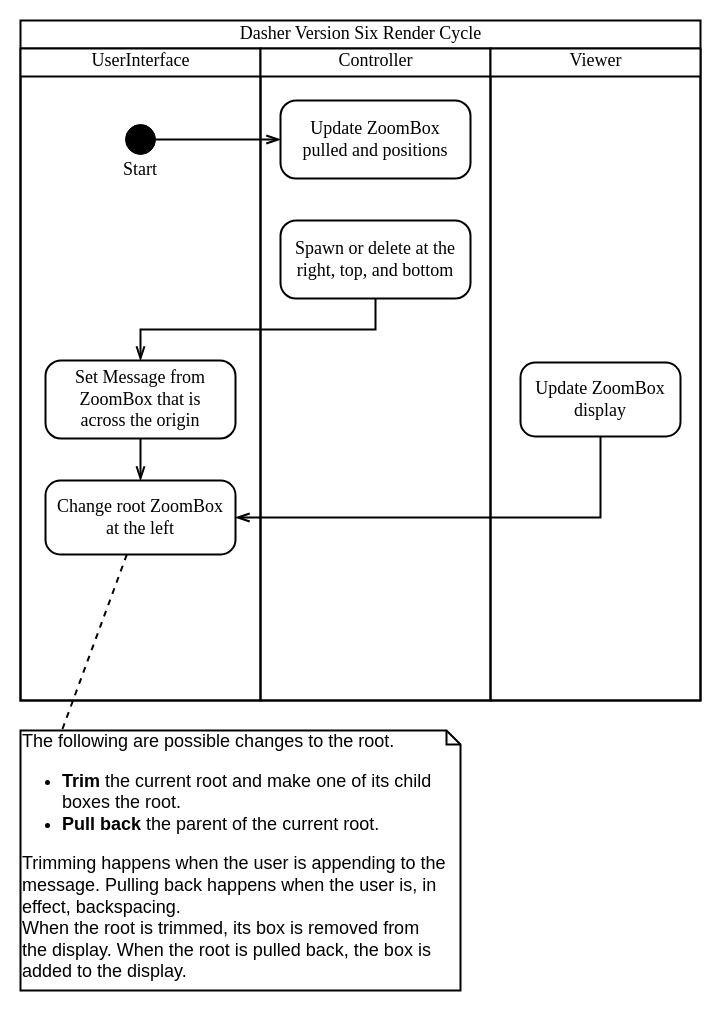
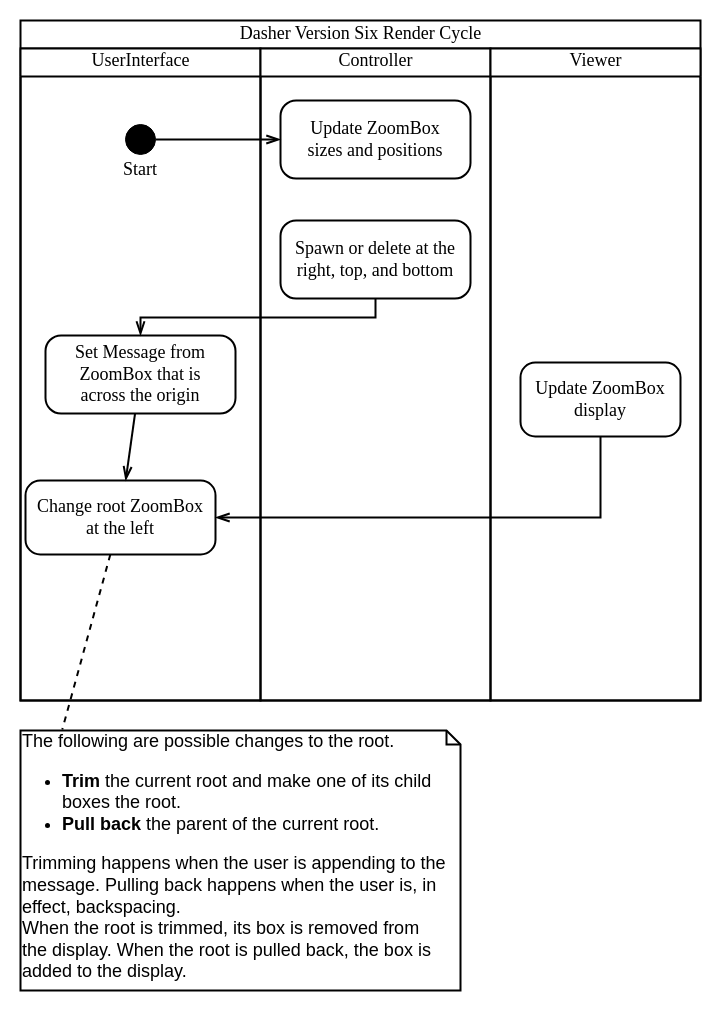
- <mxCell id="13" value="Update ZoomBox pulled and positions" style="rounded=1;shadow=0;comic=0;labelBackgroundColor=none;strokeColor=#000000;strokeWidth=2;fillColor=none;fontFamily=Verdana;fontSize=18;fontColor=#000000;align=center;arcSize=20;spacingTop=10;spacingLeft=10;spacing=2;spacingBottom=10;spacingRight=10;points=[[0.2, 0], [0.4, 0], [0.6, 0], [0.8, 0], [0.5,1]];whiteSpace=wrap;" vertex="1" parent="11"><mxGeometry x="20" y="52" width="190" height="78" as="geometry" /></mxCell>
+ <mxCell id="13" value="Update ZoomBox sizes and positions" style="rounded=1;shadow=0;comic=0;labelBackgroundColor=none;strokeColor=#000000;strokeWidth=2;fillColor=none;fontFamily=Verdana;fontSize=18;fontColor=#000000;align=center;arcSize=20;spacingTop=10;spacingLeft=10;spacing=2;spacingBottom=10;spacingRight=10;points=[[0.2, 0], [0.4, 0], [0.6, 0], [0.8, 0], [0.5,1]];whiteSpace=wrap;" vertex="1" parent="11"><mxGeometry x="20" y="52" width="190" height="78" as="geometry" /></mxCell>
- <mxCell id="5" value="Set Message from ZoomBox that is across the origin" style="rounded=1;shadow=0;comic=0;labelBackgroundColor=none;strokeColor=#000000;strokeWidth=2;fillColor=none;fontFamily=Verdana;fontSize=18;fontColor=#000000;align=center;arcSize=20;spacingTop=10;spacingLeft=10;spacing=2;spacingBottom=10;spacingRight=10;points=[[0.2, 0], [0.4, 0], [0.6, 0], [0.8, 0], [0.5,1]];whiteSpace=wrap;" vertex="1" parent="3"><mxGeometry x="25" y="312" width="190" height="78" as="geometry" /></mxCell>
+ <mxCell id="5" value="Set Message from ZoomBox that is across the origin" style="rounded=1;shadow=0;comic=0;labelBackgroundColor=none;strokeColor=#000000;strokeWidth=2;fillColor=none;fontFamily=Verdana;fontSize=18;fontColor=#000000;align=center;arcSize=20;spacingTop=10;spacingLeft=10;spacing=2;spacingBottom=10;spacingRight=10;points=[[0.2, 0], [0.4, 0], [0.6, 0], [0.8, 0], [0.5,1]];whiteSpace=wrap;" vertex="1" parent="3"><mxGeometry x="25" y="287" width="190" height="78" as="geometry" /></mxCell>
- <mxCell id="4" value="Change root ZoomBox at the left" style="rounded=1;shadow=0;comic=0;labelBackgroundColor=none;strokeColor=#000000;strokeWidth=2;fillColor=none;fontFamily=Verdana;fontSize=18;fontColor=#000000;align=center;arcSize=20;spacingTop=10;spacingLeft=10;spacing=2;spacingBottom=10;spacingRight=10;points=[[0.2, 0], [0.4, 0], [0.6, 0], [0.8, 0], [0.5,1]];whiteSpace=wrap;" vertex="1" parent="3"><mxGeometry x="25" y="432" width="190" height="74" as="geometry" /></mxCell>
+ <mxCell id="4" value="Change root ZoomBox at the left" style="rounded=1;shadow=0;comic=0;labelBackgroundColor=none;strokeColor=#000000;strokeWidth=2;fillColor=none;fontFamily=Verdana;fontSize=18;fontColor=#000000;align=center;arcSize=20;spacingTop=10;spacingLeft=10;spacing=2;spacingBottom=10;spacingRight=10;points=[[0.2, 0], [0.4, 0], [0.6, 0], [0.8, 0], [0.5,1]];whiteSpace=wrap;" vertex="1" parent="3"><mxGeometry x="5" y="432" width="190" height="74" as="geometry" /></mxCell>
